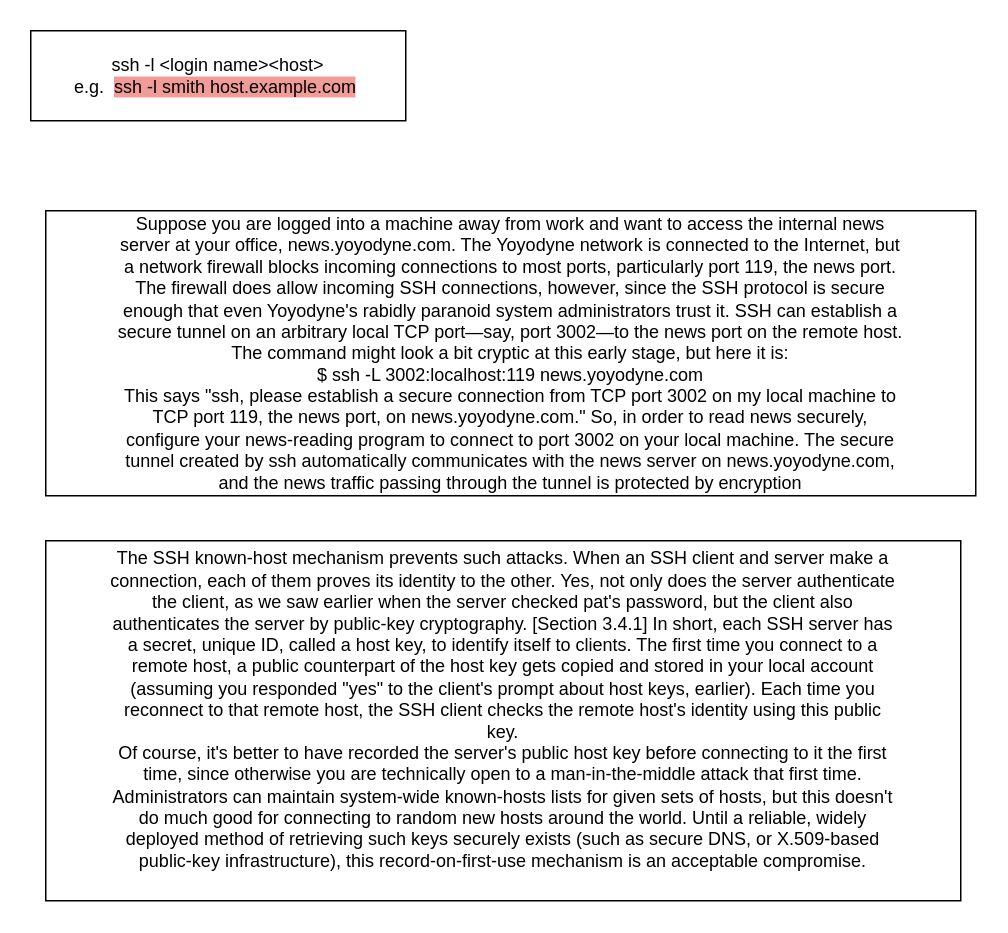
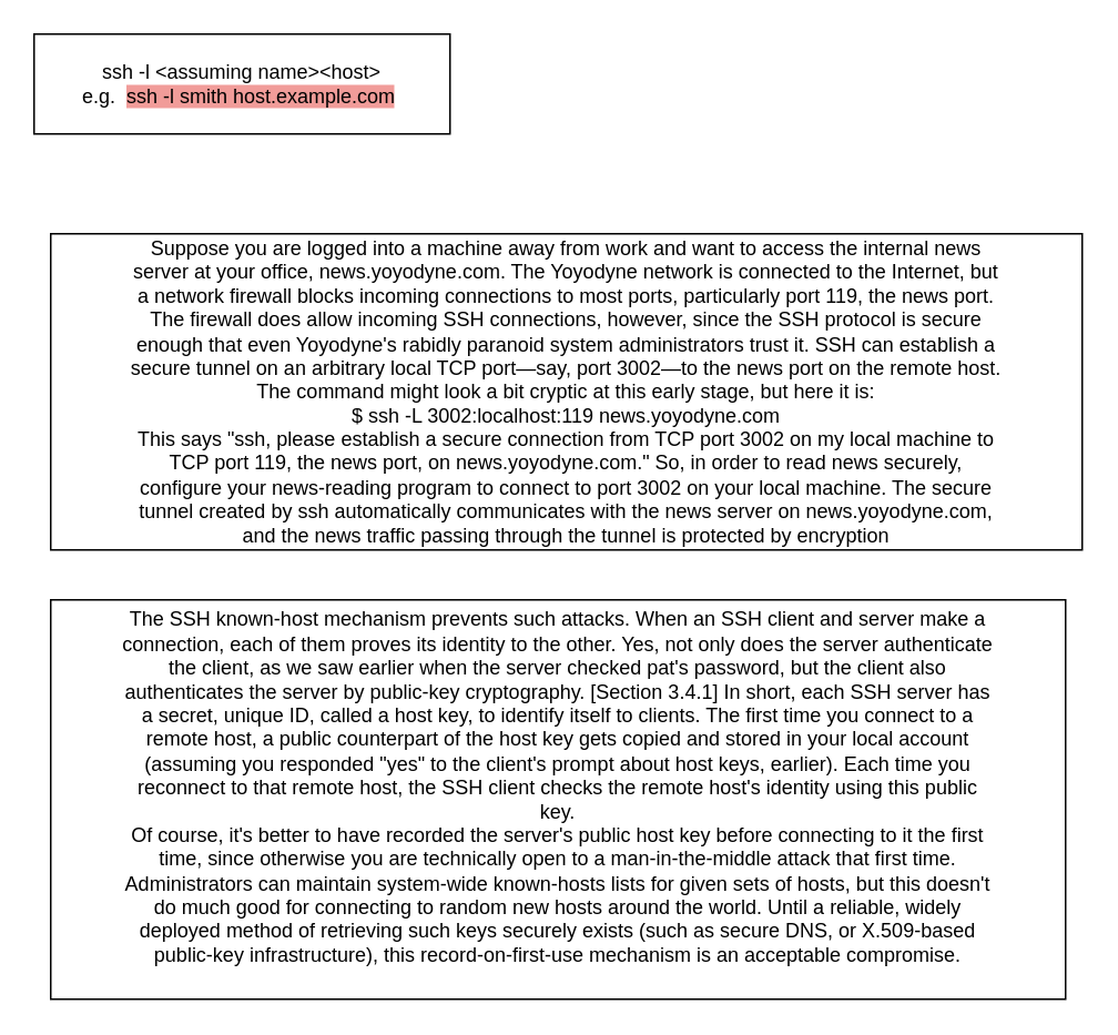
- <mxCell id="2" value="ssh -l &amp;lt;login name&amp;gt;&amp;lt;host&amp;gt;&lt;div&gt;e.g.&amp;nbsp; &lt;span style=&quot;background-color: rgb(241, 156, 153);&quot;&gt;ssh -l smith host.example.com&lt;/span&gt;&amp;nbsp;&lt;/div&gt;" style="rounded=0;whiteSpace=wrap;html=1;" parent="1" vertex="1"><mxGeometry x="20" y="20" width="250" height="60" as="geometry" /></mxCell>
+ <mxCell id="2" value="ssh -l &amp;lt;assuming name&amp;gt;&amp;lt;host&amp;gt;&lt;div&gt;e.g.&amp;nbsp; &lt;span style=&quot;background-color: rgb(241, 156, 153);&quot;&gt;ssh -l smith host.example.com&lt;/span&gt;&amp;nbsp;&lt;/div&gt;" style="rounded=0;whiteSpace=wrap;html=1;" parent="1" vertex="1"><mxGeometry x="20" y="20" width="250" height="60" as="geometry" /></mxCell>
